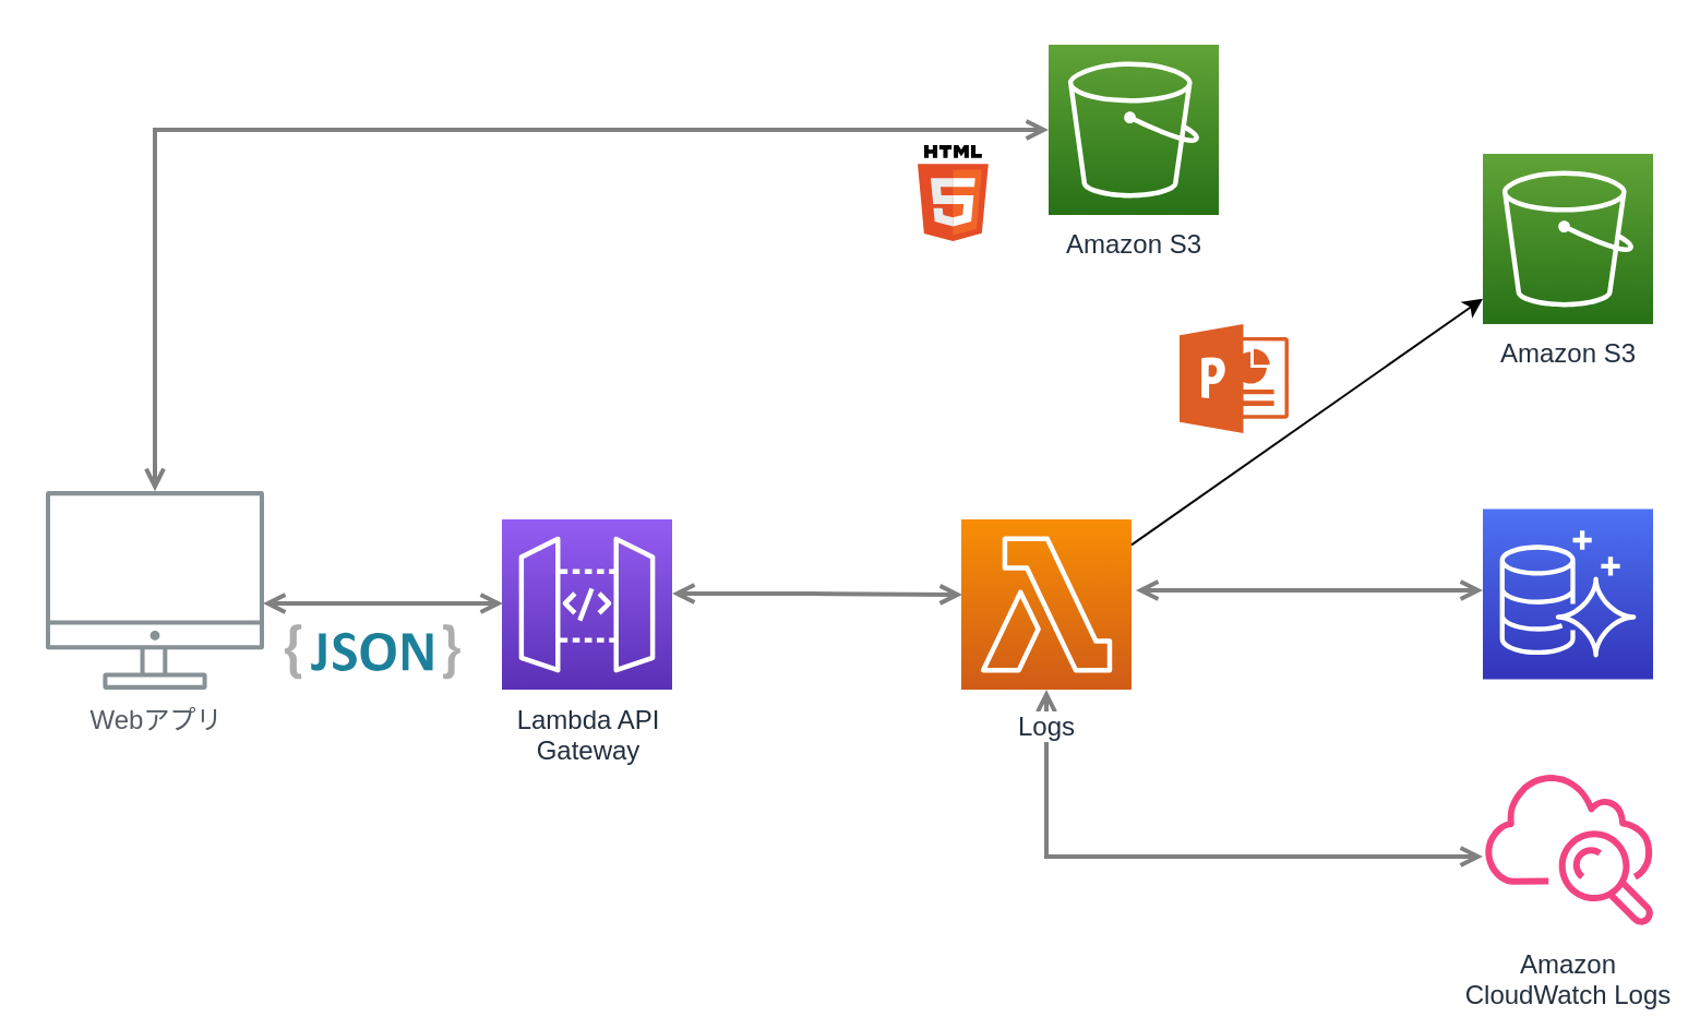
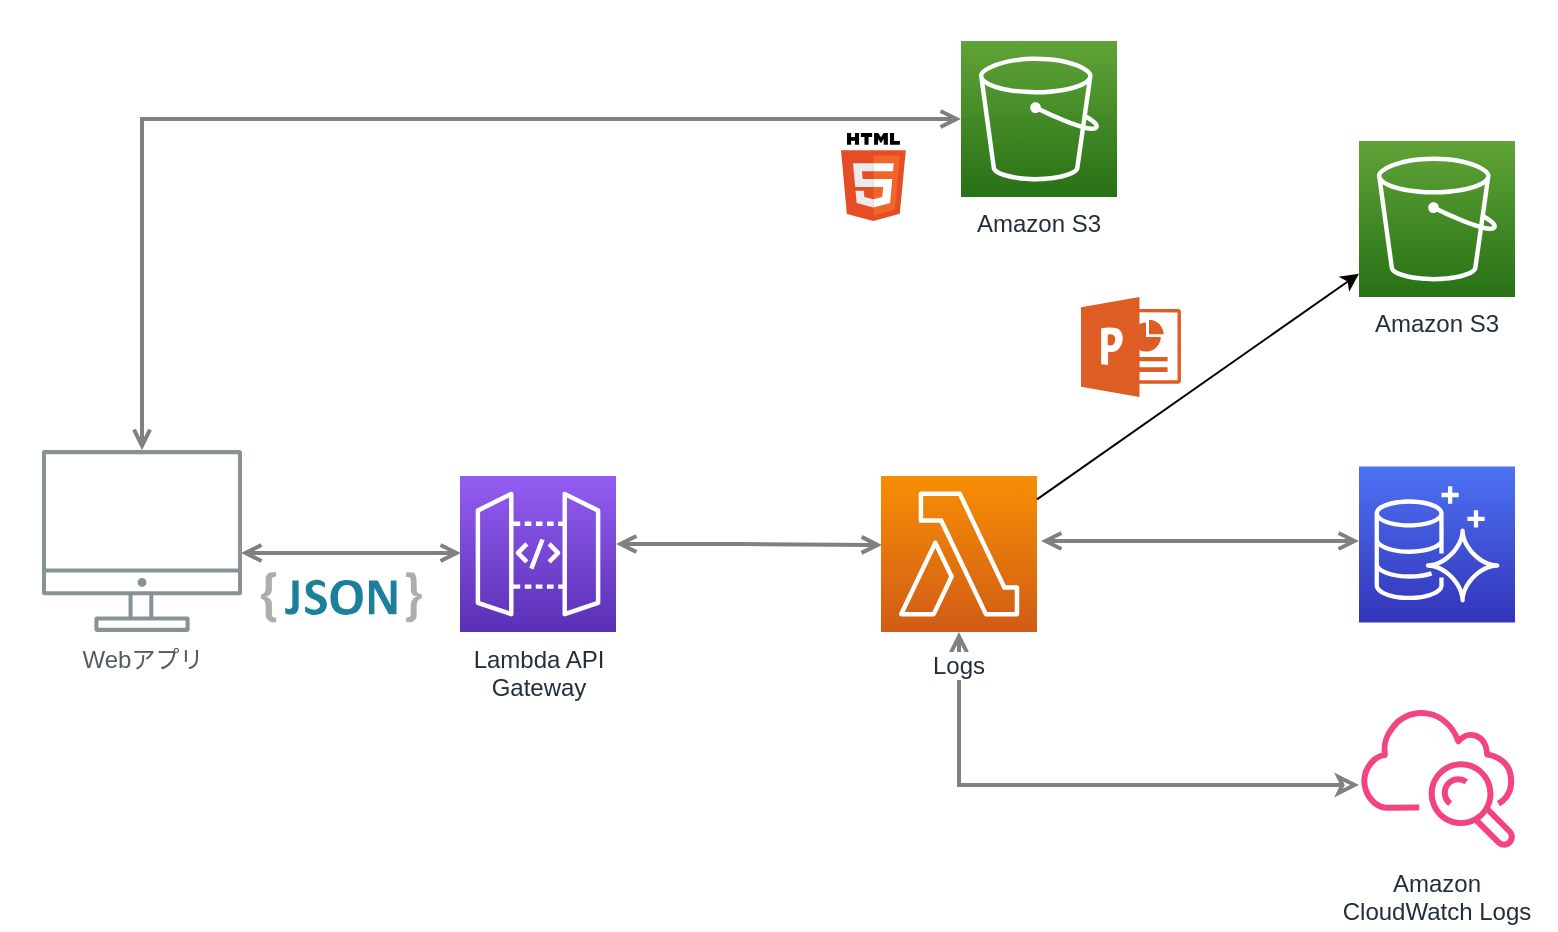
- <mxCell id="11" style="edgeStyle=orthogonalEdgeStyle;rounded=0;orthogonalLoop=1;jettySize=auto;html=1;startArrow=open;startFill=0;endArrow=open;endFill=0;strokeWidth=2;strokeColor=#808080;" parent="1" source="12" target="6" edge="1"><mxGeometry relative="1" as="geometry"><Array as="points"><mxPoint x="479" y="392" /><mxPoint x="710" y="392" /><mxPoint x="710" y="399" /></Array><mxPoint x="518" y="392" as="sourcePoint" /><mxPoint x="710" y="380" as="targetPoint" /></mxGeometry></mxCell>
+ <mxCell id="11" style="edgeStyle=orthogonalEdgeStyle;rounded=0;orthogonalLoop=1;jettySize=auto;html=1;startArrow=open;startFill=0;endArrow=classic;endFill=0;strokeWidth=2;strokeColor=#808080;" parent="1" source="12" target="6" edge="1"><mxGeometry relative="1" as="geometry"><Array as="points"><mxPoint x="479" y="392" /><mxPoint x="710" y="392" /><mxPoint x="710" y="399" /></Array><mxPoint x="518" y="392" as="sourcePoint" /><mxPoint x="710" y="380" as="targetPoint" /></mxGeometry></mxCell>
